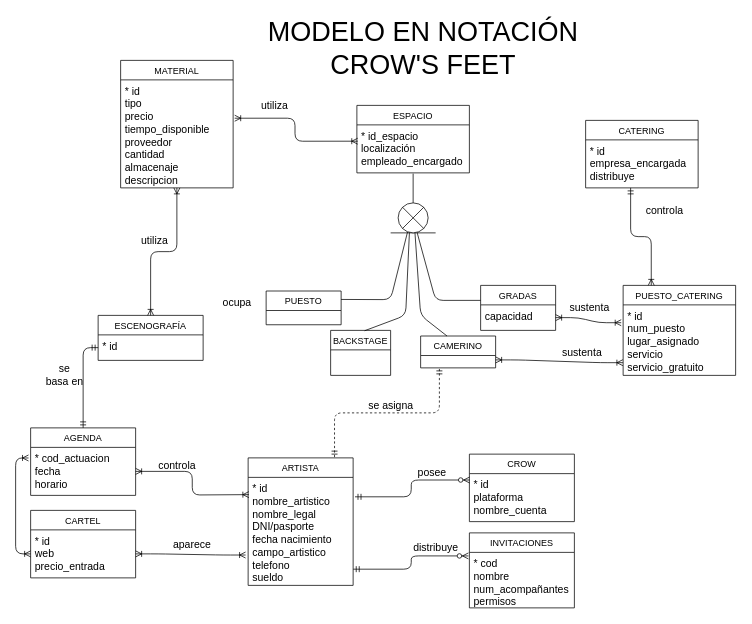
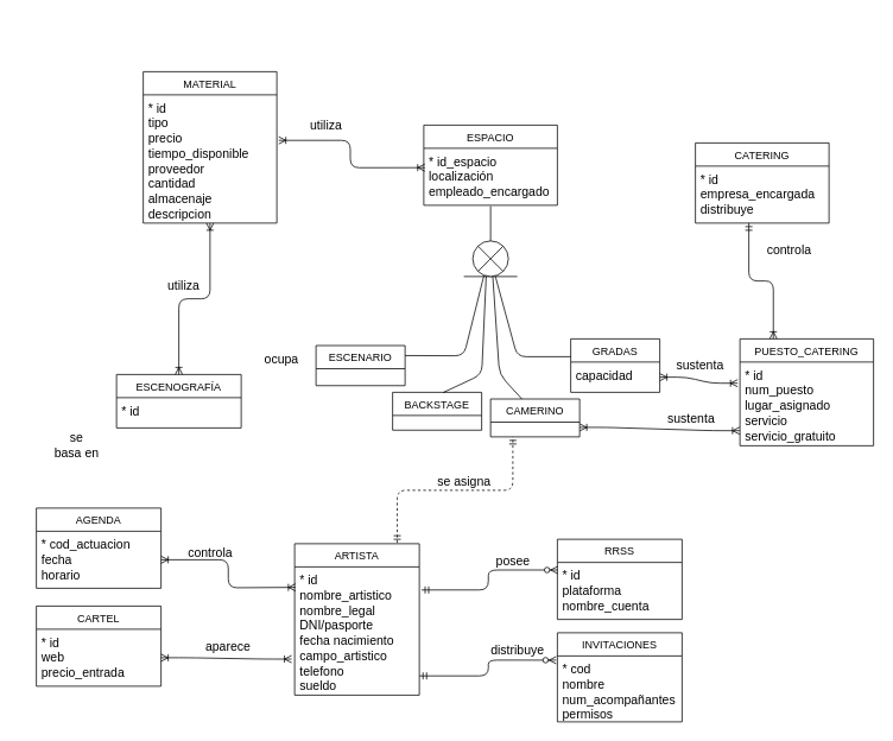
- <mxCell id="57" value="&lt;span style=&quot;font-size: 36px&quot;&gt;MODELO EN NOTACIÓN CROW'S FEET&lt;/span&gt;" style="text;html=1;strokeColor=none;fillColor=none;align=center;verticalAlign=middle;whiteSpace=wrap;rounded=0;" vertex="1" parent="1"><mxGeometry x="354" y="20" width="419" height="85.72" as="geometry" /></mxCell>
- <mxCell id="39" value="PUESTO" style="swimlane;fontStyle=0;childLayout=stackLayout;horizontal=1;startSize=26;fillColor=none;horizontalStack=0;resizeParent=1;resizeParentMax=0;resizeLast=0;collapsible=1;marginBottom=0;" vertex="1" parent="1"><mxGeometry x="354" y="387.5" width="100" height="45" as="geometry" /></mxCell>
+ <mxCell id="39" value="ESCENARIO" style="swimlane;fontStyle=0;childLayout=stackLayout;horizontal=1;startSize=26;fillColor=none;horizontalStack=0;resizeParent=1;resizeParentMax=0;resizeLast=0;collapsible=1;marginBottom=0;" vertex="1" parent="1"><mxGeometry x="354" y="387.5" width="100" height="45" as="geometry" /></mxCell>
- <mxCell id="38" value="CAMERINO" style="swimlane;fontStyle=0;childLayout=stackLayout;horizontal=1;startSize=26;fillColor=none;horizontalStack=0;resizeParent=1;resizeParentMax=0;resizeLast=0;collapsible=1;marginBottom=0;" vertex="1" parent="1"><mxGeometry x="560" y="447.5" width="100" height="42.5" as="geometry" /></mxCell>
+ <mxCell id="38" value="CAMERINO" style="swimlane;fontStyle=0;childLayout=stackLayout;horizontal=1;startSize=26;fillColor=none;horizontalStack=0;resizeParent=1;resizeParentMax=0;resizeLast=0;collapsible=1;marginBottom=0;" vertex="1" parent="1"><mxGeometry x="550" y="447.5" width="100" height="42.5" as="geometry" /></mxCell>
- <mxCell id="37" value="BACKSTAGE" style="swimlane;fontStyle=0;childLayout=stackLayout;horizontal=1;startSize=26;fillColor=none;horizontalStack=0;resizeParent=1;resizeParentMax=0;resizeLast=0;collapsible=1;marginBottom=0;" vertex="1" parent="1"><mxGeometry x="440" y="440" width="80" height="60" as="geometry" /></mxCell>
+ <mxCell id="37" value="BACKSTAGE" style="swimlane;fontStyle=0;childLayout=stackLayout;horizontal=1;startSize=26;fillColor=none;horizontalStack=0;resizeParent=1;resizeParentMax=0;resizeLast=0;collapsible=1;marginBottom=0;" vertex="1" parent="1"><mxGeometry x="440" y="440" width="100" height="42.5" as="geometry" /></mxCell>
- <mxCell id="58" value="" style="edgeStyle=orthogonalEdgeStyle;fontSize=12;html=1;endArrow=ERmandOne;startArrow=ERmandOne;exitX=0.5;exitY=0;exitDx=0;exitDy=0;entryX=0;entryY=0.5;entryDx=0;entryDy=0;" edge="1" parent="1" source="10" target="3"><mxGeometry width="100" height="100" relative="1" as="geometry"><mxPoint x="455.22" y="618.98" as="sourcePoint" /><mxPoint x="595" y="500" as="targetPoint" /></mxGeometry></mxCell>
- <mxCell id="6" value="CROW" style="swimlane;fontStyle=0;childLayout=stackLayout;horizontal=1;startSize=26;fillColor=none;horizontalStack=0;resizeParent=1;resizeParentMax=0;resizeLast=0;collapsible=1;marginBottom=0;" vertex="1" parent="1"><mxGeometry x="625" y="605" width="140" height="90" as="geometry" /></mxCell>
+ <mxCell id="6" value="RRSS" style="swimlane;fontStyle=0;childLayout=stackLayout;horizontal=1;startSize=26;fillColor=none;horizontalStack=0;resizeParent=1;resizeParentMax=0;resizeLast=0;collapsible=1;marginBottom=0;" vertex="1" parent="1"><mxGeometry x="625" y="605" width="140" height="90" as="geometry" /></mxCell>
- <mxCell id="18" value="" style="edgeStyle=orthogonalEdgeStyle;fontSize=12;html=1;endArrow=ERoneToMany;startArrow=ERoneToMany;exitX=0;exitY=0.5;exitDx=0;exitDy=0;entryX=-0.02;entryY=0.221;entryDx=0;entryDy=0;entryPerimeter=0;" edge="1" parent="1" source="9" target="11"><mxGeometry width="100" height="100" relative="1" as="geometry"><mxPoint x="-200.26" y="610" as="sourcePoint" /><mxPoint x="-337.74" y="563.792" as="targetPoint" /><Array as="points"><mxPoint x="20" y="738" /><mxPoint x="20" y="610" /></Array></mxGeometry></mxCell>
